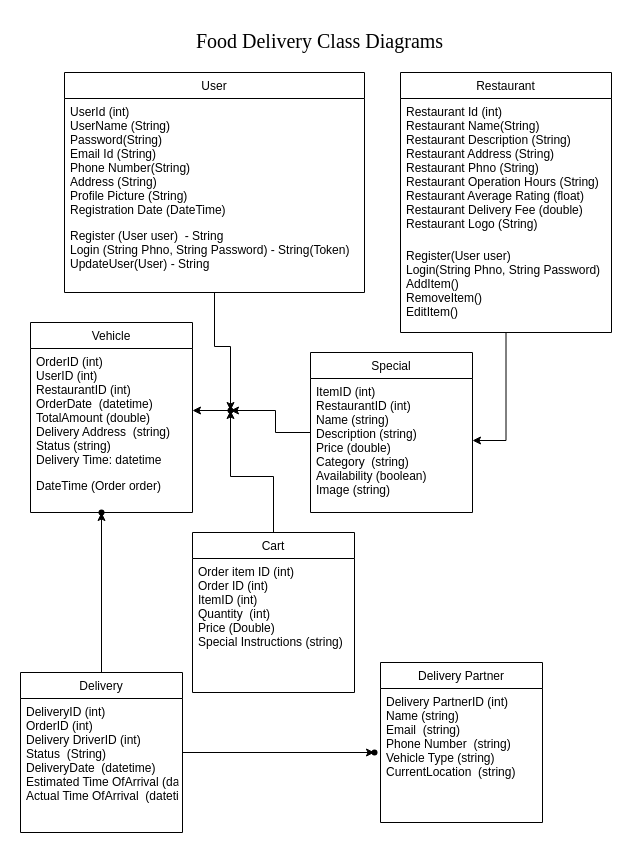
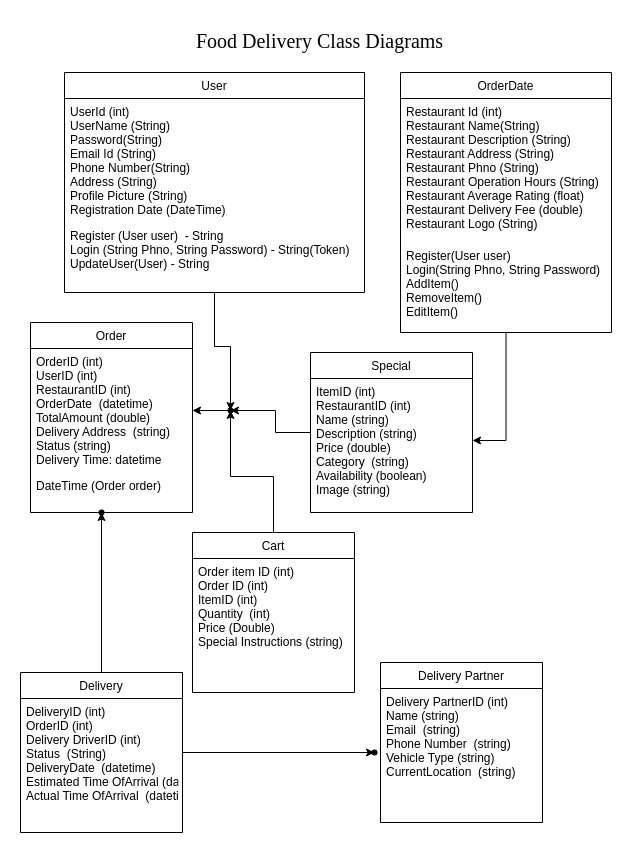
- <mxCell id="9" value="Restaurant" style="swimlane;fontStyle=0;align=center;verticalAlign=top;childLayout=stackLayout;horizontal=1;startSize=26;horizontalStack=0;resizeParent=1;resizeLast=0;collapsible=1;marginBottom=0;rounded=0;shadow=0;strokeWidth=1;" parent="1" vertex="1"><mxGeometry x="400" y="72" width="211" height="260" as="geometry"><mxRectangle x="130" y="380" width="160" height="26" as="alternateBounds" /></mxGeometry></mxCell>
+ <mxCell id="9" value="OrderDate" style="swimlane;fontStyle=0;align=center;verticalAlign=top;childLayout=stackLayout;horizontal=1;startSize=26;horizontalStack=0;resizeParent=1;resizeLast=0;collapsible=1;marginBottom=0;rounded=0;shadow=0;strokeWidth=1;" parent="1" vertex="1"><mxGeometry x="400" y="72" width="211" height="260" as="geometry"><mxRectangle x="130" y="380" width="160" height="26" as="alternateBounds" /></mxGeometry></mxCell>
- <mxCell id="17" value="Vehicle" style="swimlane;fontStyle=0;align=center;verticalAlign=top;childLayout=stackLayout;horizontal=1;startSize=26;horizontalStack=0;resizeParent=1;resizeLast=0;collapsible=1;marginBottom=0;rounded=0;shadow=0;strokeWidth=1;" parent="1" vertex="1"><mxGeometry x="30" y="322" width="162" height="190" as="geometry"><mxRectangle x="130" y="380" width="160" height="26" as="alternateBounds" /></mxGeometry></mxCell>
+ <mxCell id="17" value="Order" style="swimlane;fontStyle=0;align=center;verticalAlign=top;childLayout=stackLayout;horizontal=1;startSize=26;horizontalStack=0;resizeParent=1;resizeLast=0;collapsible=1;marginBottom=0;rounded=0;shadow=0;strokeWidth=1;" parent="1" vertex="1"><mxGeometry x="30" y="322" width="162" height="190" as="geometry"><mxRectangle x="130" y="380" width="160" height="26" as="alternateBounds" /></mxGeometry></mxCell>
